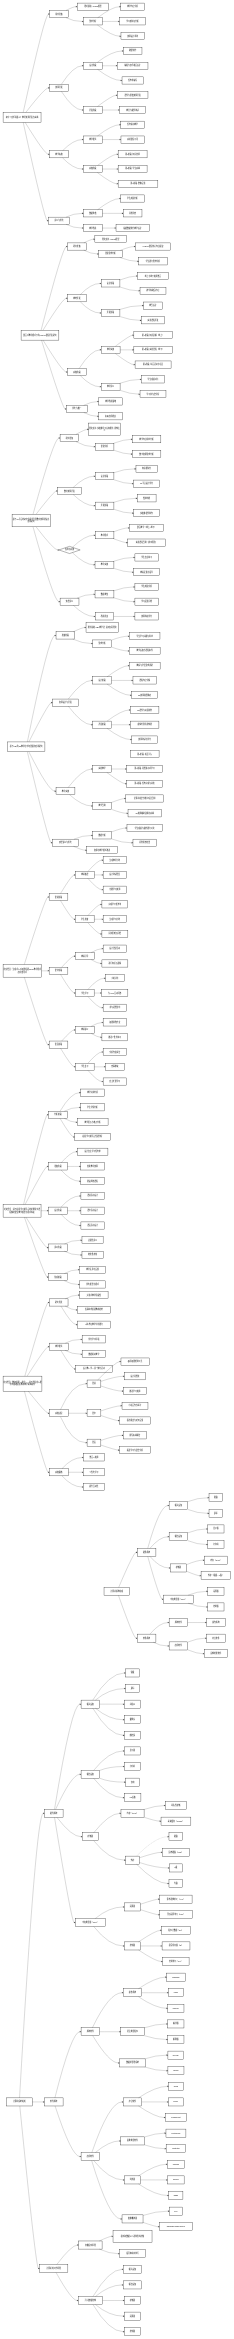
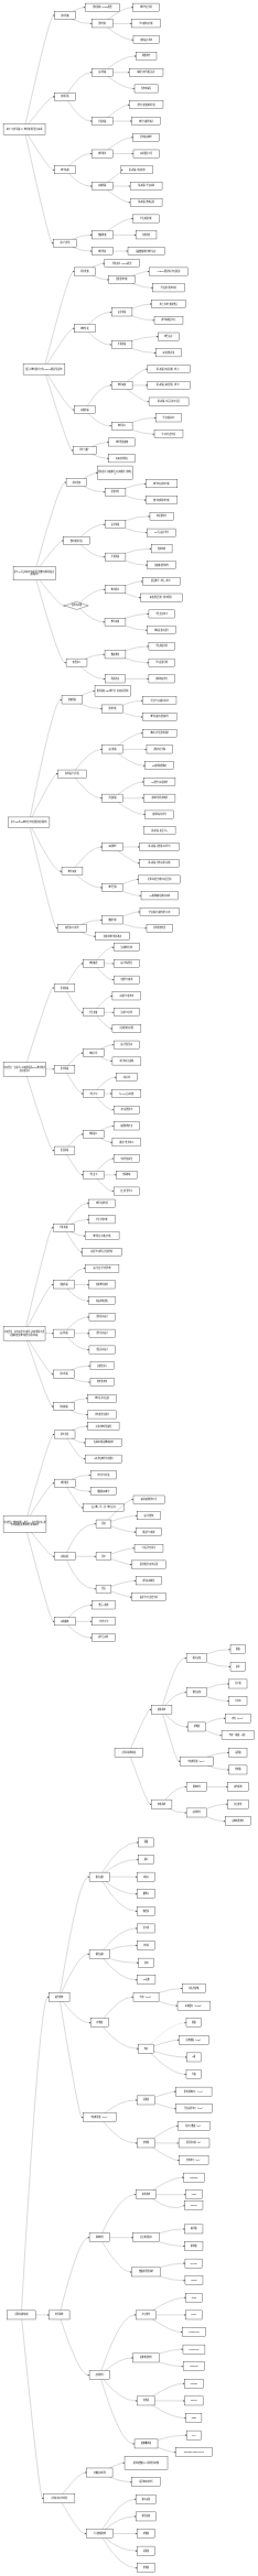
- <mxCell id="22" value="第1阶段: 知识传授" style="whiteSpace=wrap;strokeWidth=2;" parent="1" vertex="1"><mxGeometry x="787" y="1004" width="193" height="48" as="geometry" /></mxCell>
+ <mxCell id="22" value="第1阶段: 知识传授" style="whiteSpace=wrap;strokeWidth=2;" parent="1" vertex="1"><mxGeometry x="732" y="1004" width="193" height="48" as="geometry" /></mxCell>
- <mxCell id="24" value="第3阶段: 整体反馈" style="whiteSpace=wrap;strokeWidth=2;" parent="1" vertex="1"><mxGeometry x="787" y="1201" width="265" height="48" as="geometry" /></mxCell>
+ <mxCell id="24" value="第3阶段: 整体反馈" style="whiteSpace=wrap;strokeWidth=2;" parent="1" vertex="1"><mxGeometry x="787" y="1201" width="193" height="48" as="geometry" /></mxCell>
- <mxCell id="424" value="macOS" style="whiteSpace=wrap;strokeWidth=2;" vertex="1" parent="1"><mxGeometry x="1118" y="13362" width="108" height="54" as="geometry" /></mxCell>
+ <mxCell id="424" value="macOS" style="whiteSpace=wrap;strokeWidth=2;" vertex="1" parent="1"><mxGeometry x="1118" y="13322" width="108" height="54" as="geometry" /></mxCell>
